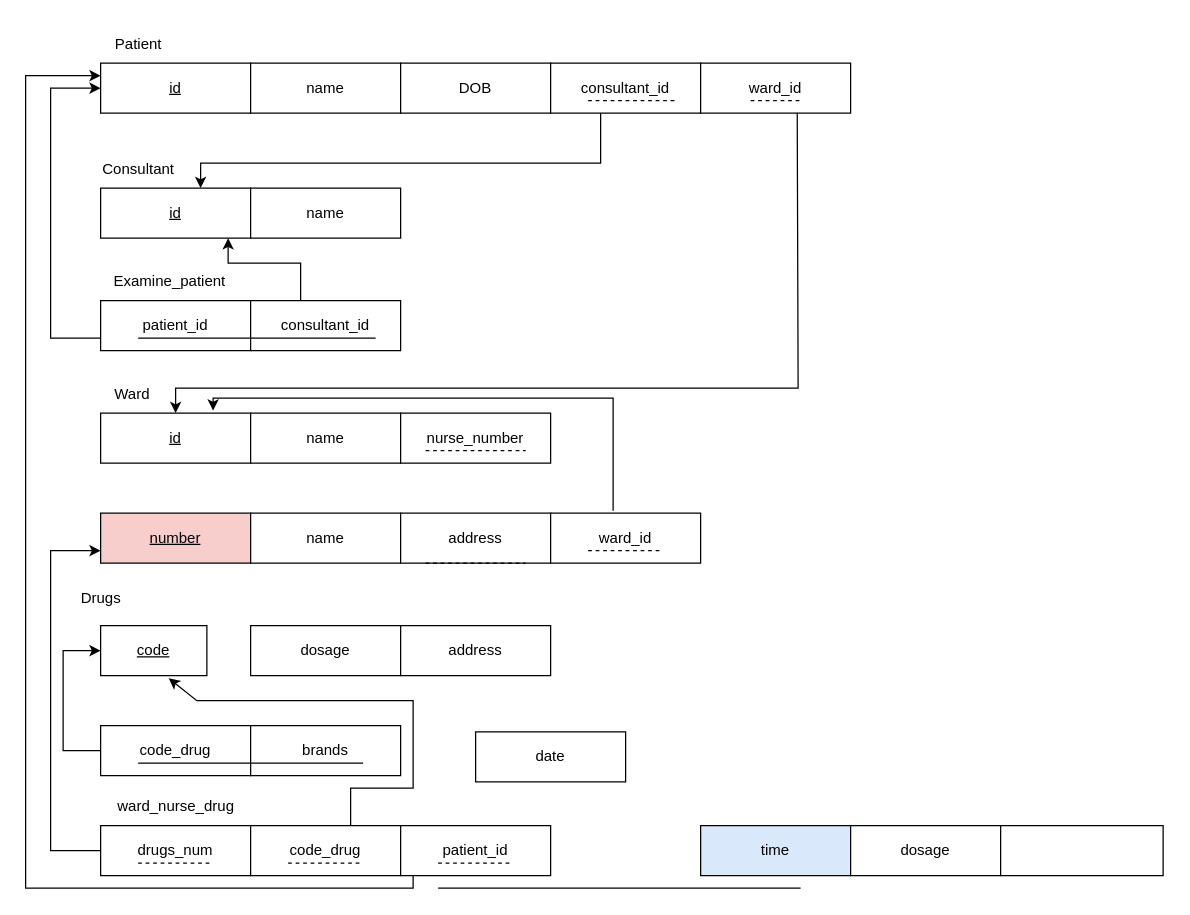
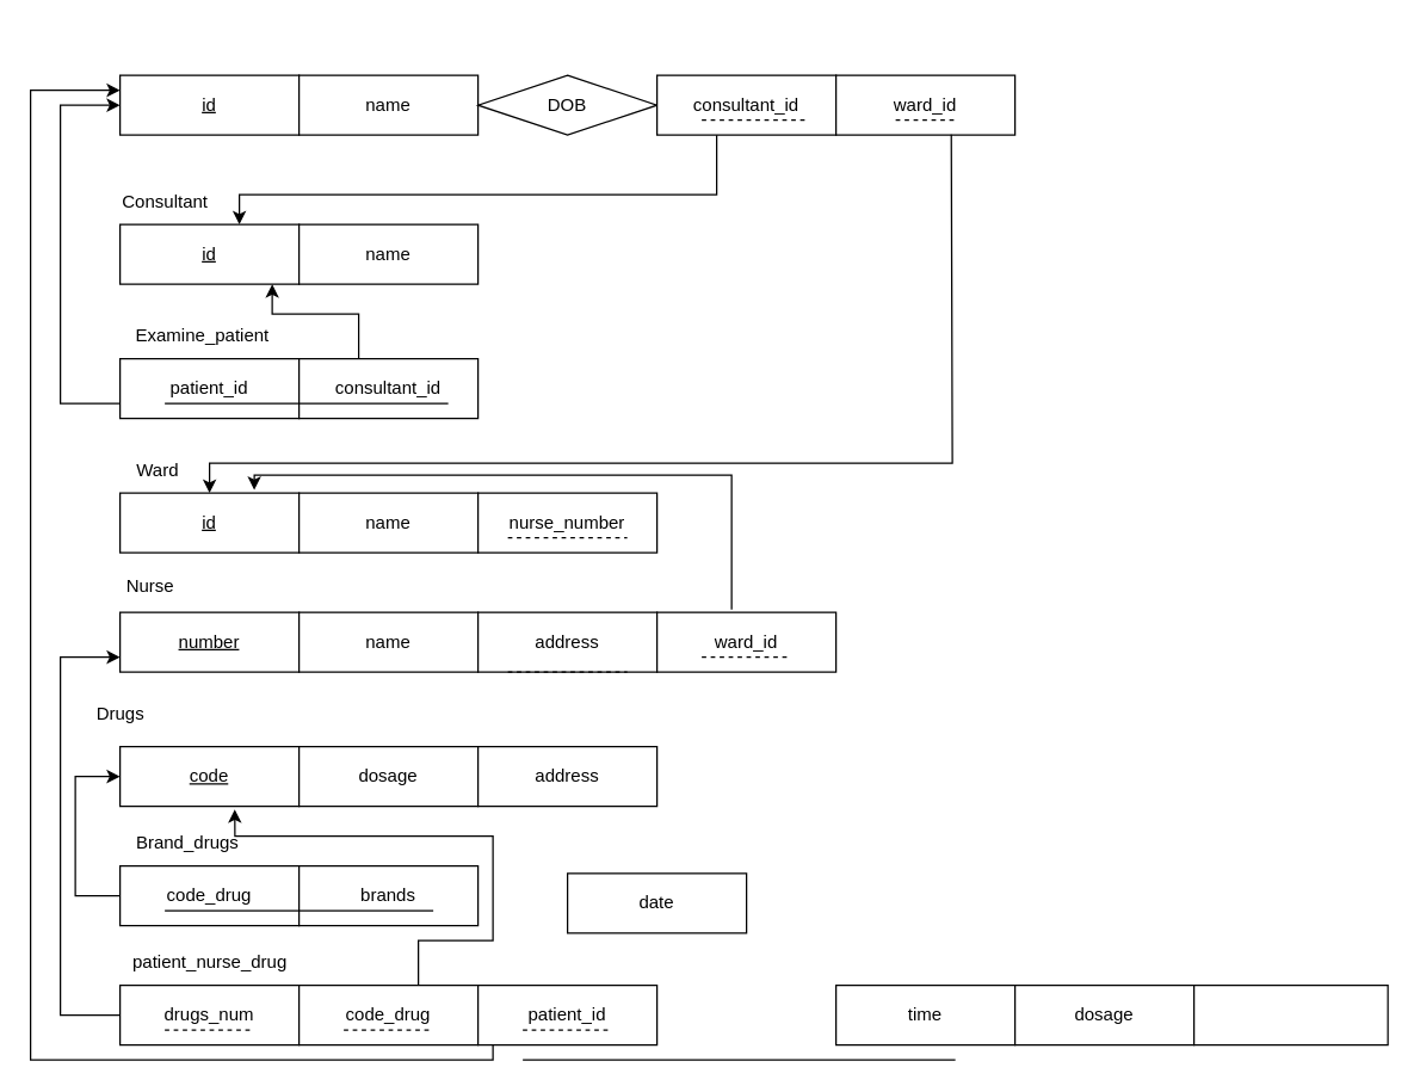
- <mxCell id="4" value="Patient" style="text;html=1;align=center;verticalAlign=middle;resizable=0;points=[];autosize=1;strokeColor=none;fillColor=none;" vertex="1" parent="1"><mxGeometry x="80" y="20" width="60" height="30" as="geometry" /></mxCell>
- <mxCell id="5" value="DOB" style="rounded=0;whiteSpace=wrap;html=1;" vertex="1" parent="1"><mxGeometry x="320" y="50" width="120" height="40" as="geometry" /></mxCell>
+ <mxCell id="5" value="DOB" style="rhombus;whiteSpace=wrap;html=1;" vertex="1" parent="1"><mxGeometry x="320" y="50" width="120" height="40" as="geometry" /></mxCell>
+ <mxCell id="25" value="Nurse" style="text;html=1;align=center;verticalAlign=middle;resizable=0;points=[];autosize=1;strokeColor=none;fillColor=none;" vertex="1" parent="1"><mxGeometry x="70" y="378" width="60" height="30" as="geometry" /></mxCell>
- <mxCell id="24" value="&lt;u&gt;number&lt;/u&gt;" style="rounded=0;whiteSpace=wrap;html=1;fillColor=#f8cecc;" vertex="1" parent="1"><mxGeometry x="80" y="410" width="120" height="40" as="geometry" /></mxCell>
+ <mxCell id="24" value="&lt;u&gt;number&lt;/u&gt;" style="rounded=0;whiteSpace=wrap;html=1;" vertex="1" parent="1"><mxGeometry x="80" y="410" width="120" height="40" as="geometry" /></mxCell>
- <mxCell id="33" value="&lt;u&gt;code&lt;/u&gt;" style="rounded=0;whiteSpace=wrap;html=1;" vertex="1" parent="1"><mxGeometry x="80" y="500" width="85" height="40" as="geometry" /></mxCell>
+ <mxCell id="33" value="&lt;u&gt;code&lt;/u&gt;" style="rounded=0;whiteSpace=wrap;html=1;" vertex="1" parent="1"><mxGeometry x="80" y="500" width="120" height="40" as="geometry" /></mxCell>
+ <mxCell id="40" value="Brand_drugs" style="text;html=1;align=center;verticalAlign=middle;resizable=0;points=[];autosize=1;strokeColor=none;fillColor=none;" vertex="1" parent="1"><mxGeometry x="80" y="550" width="90" height="30" as="geometry" /></mxCell>
- <mxCell id="44" value="ward_nurse_drug" style="text;html=1;align=center;verticalAlign=middle;resizable=0;points=[];autosize=1;strokeColor=none;fillColor=none;" vertex="1" parent="1"><mxGeometry x="75" y="630" width="130" height="30" as="geometry" /></mxCell>
+ <mxCell id="44" value="patient_nurse_drug" style="text;html=1;align=center;verticalAlign=middle;resizable=0;points=[];autosize=1;strokeColor=none;fillColor=none;" vertex="1" parent="1"><mxGeometry x="75" y="630" width="130" height="30" as="geometry" /></mxCell>
- <mxCell id="48" value="time" style="rounded=0;whiteSpace=wrap;html=1;fillColor=#dae8fc;" vertex="1" parent="1"><mxGeometry x="560" y="660" width="120" height="40" as="geometry" /></mxCell>
+ <mxCell id="48" value="time" style="rounded=0;whiteSpace=wrap;html=1;" vertex="1" parent="1"><mxGeometry x="560" y="660" width="120" height="40" as="geometry" /></mxCell>
